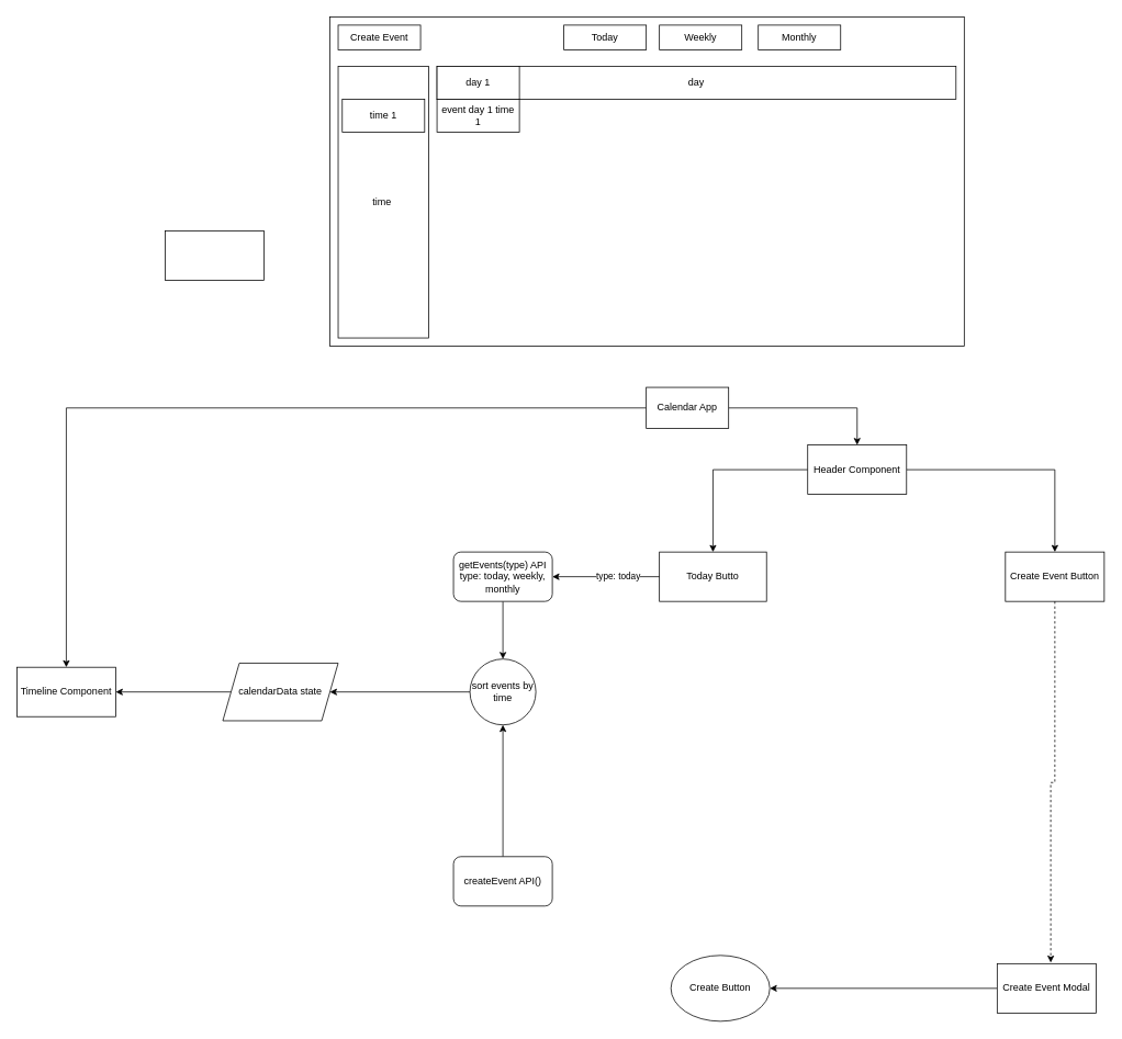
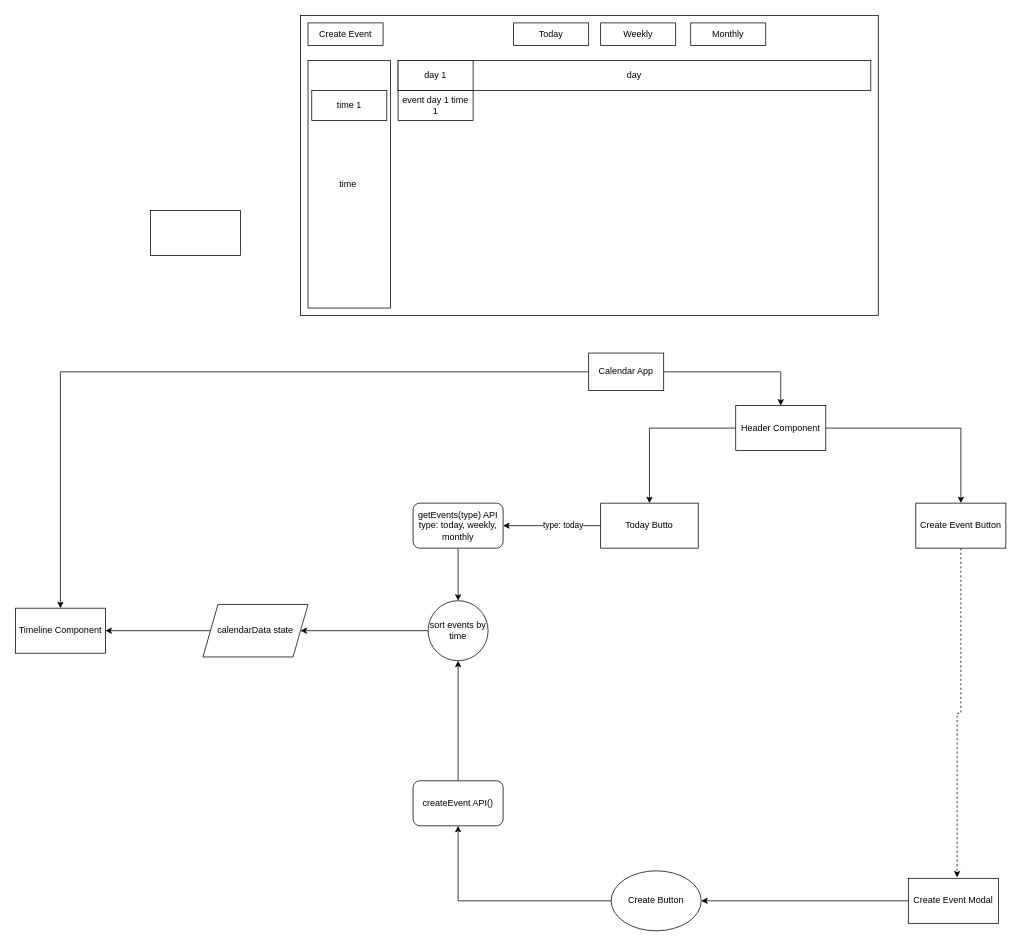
+ <mxCell id="26" value="" style="edgeStyle=orthogonalEdgeStyle;rounded=0;orthogonalLoop=1;jettySize=auto;html=1;" edge="1" parent="1" source="25" target="28"><mxGeometry relative="1" as="geometry"><mxPoint x="764" y="1210" as="sourcePoint" /><mxPoint x="600" y="870" as="targetPoint" /></mxGeometry></mxCell>
